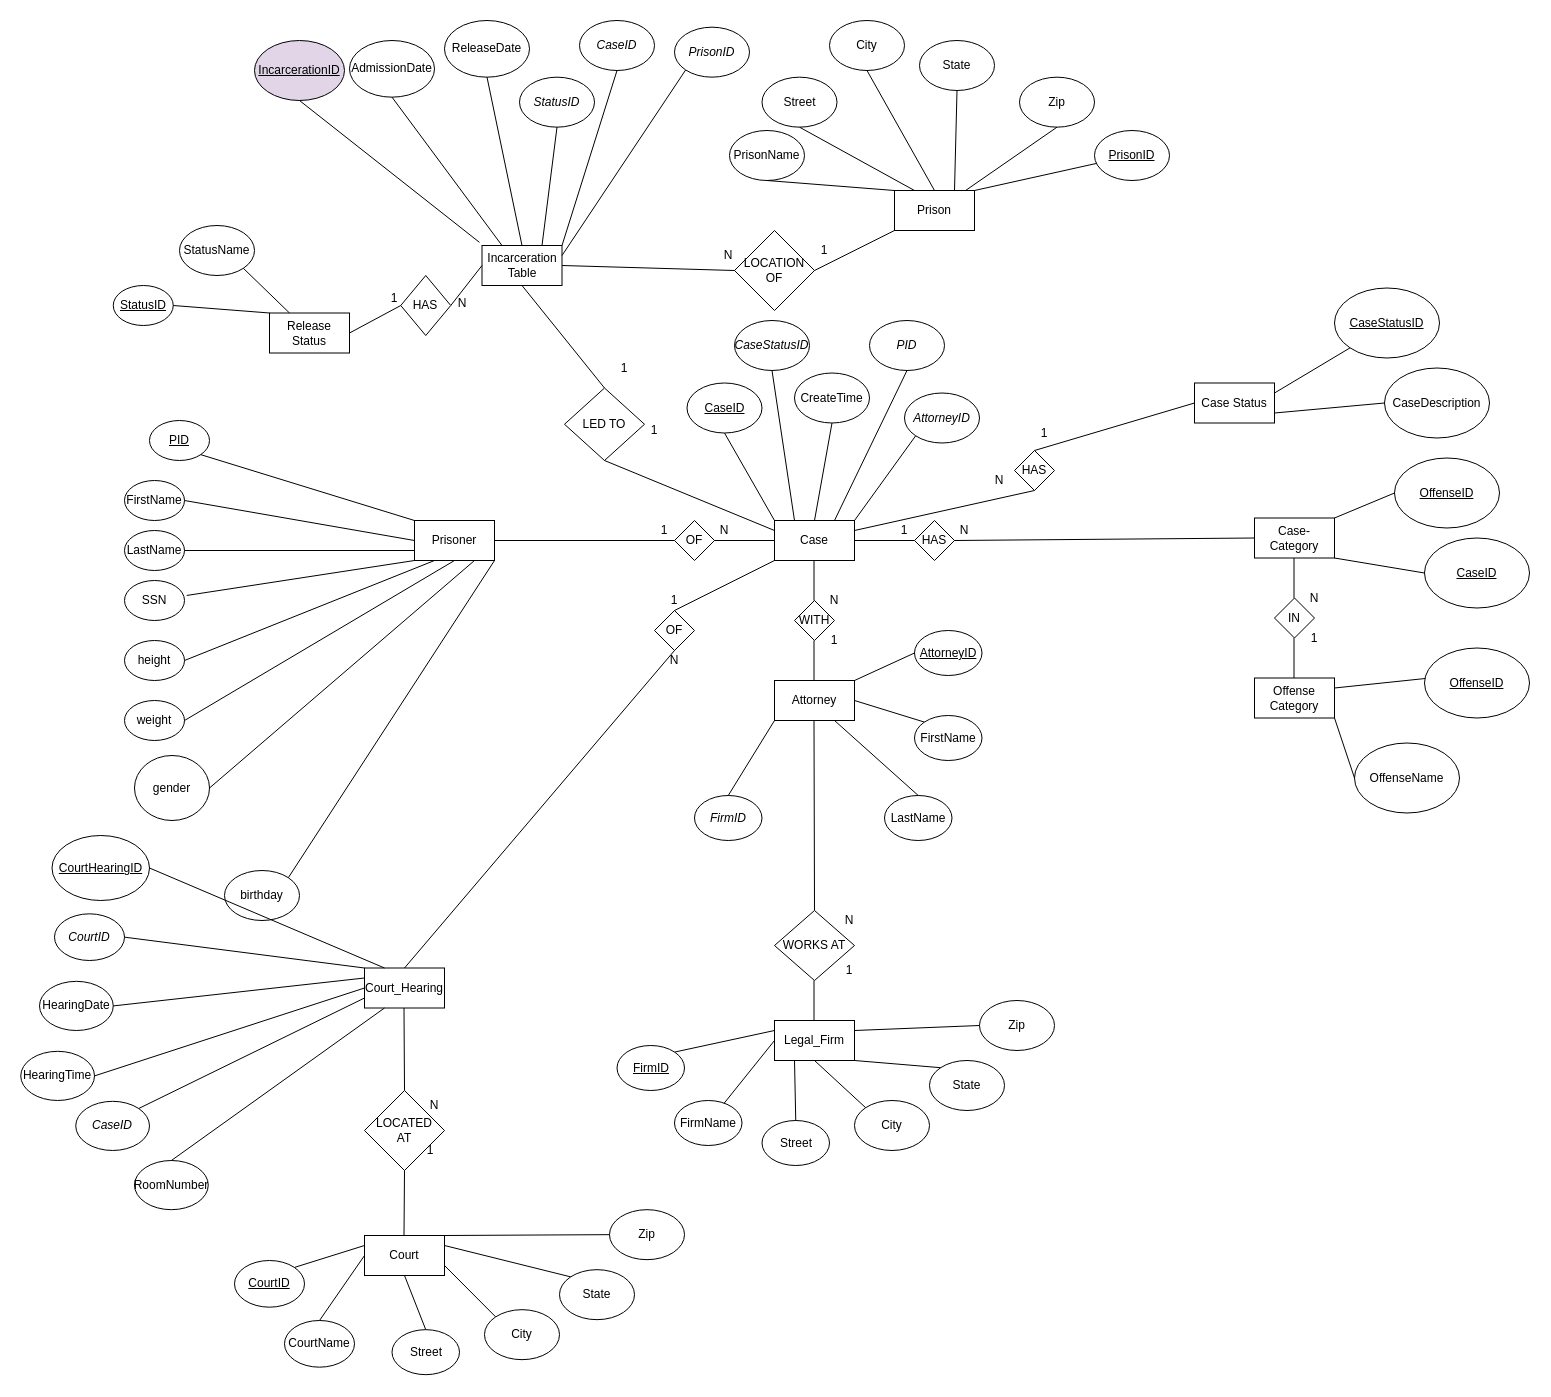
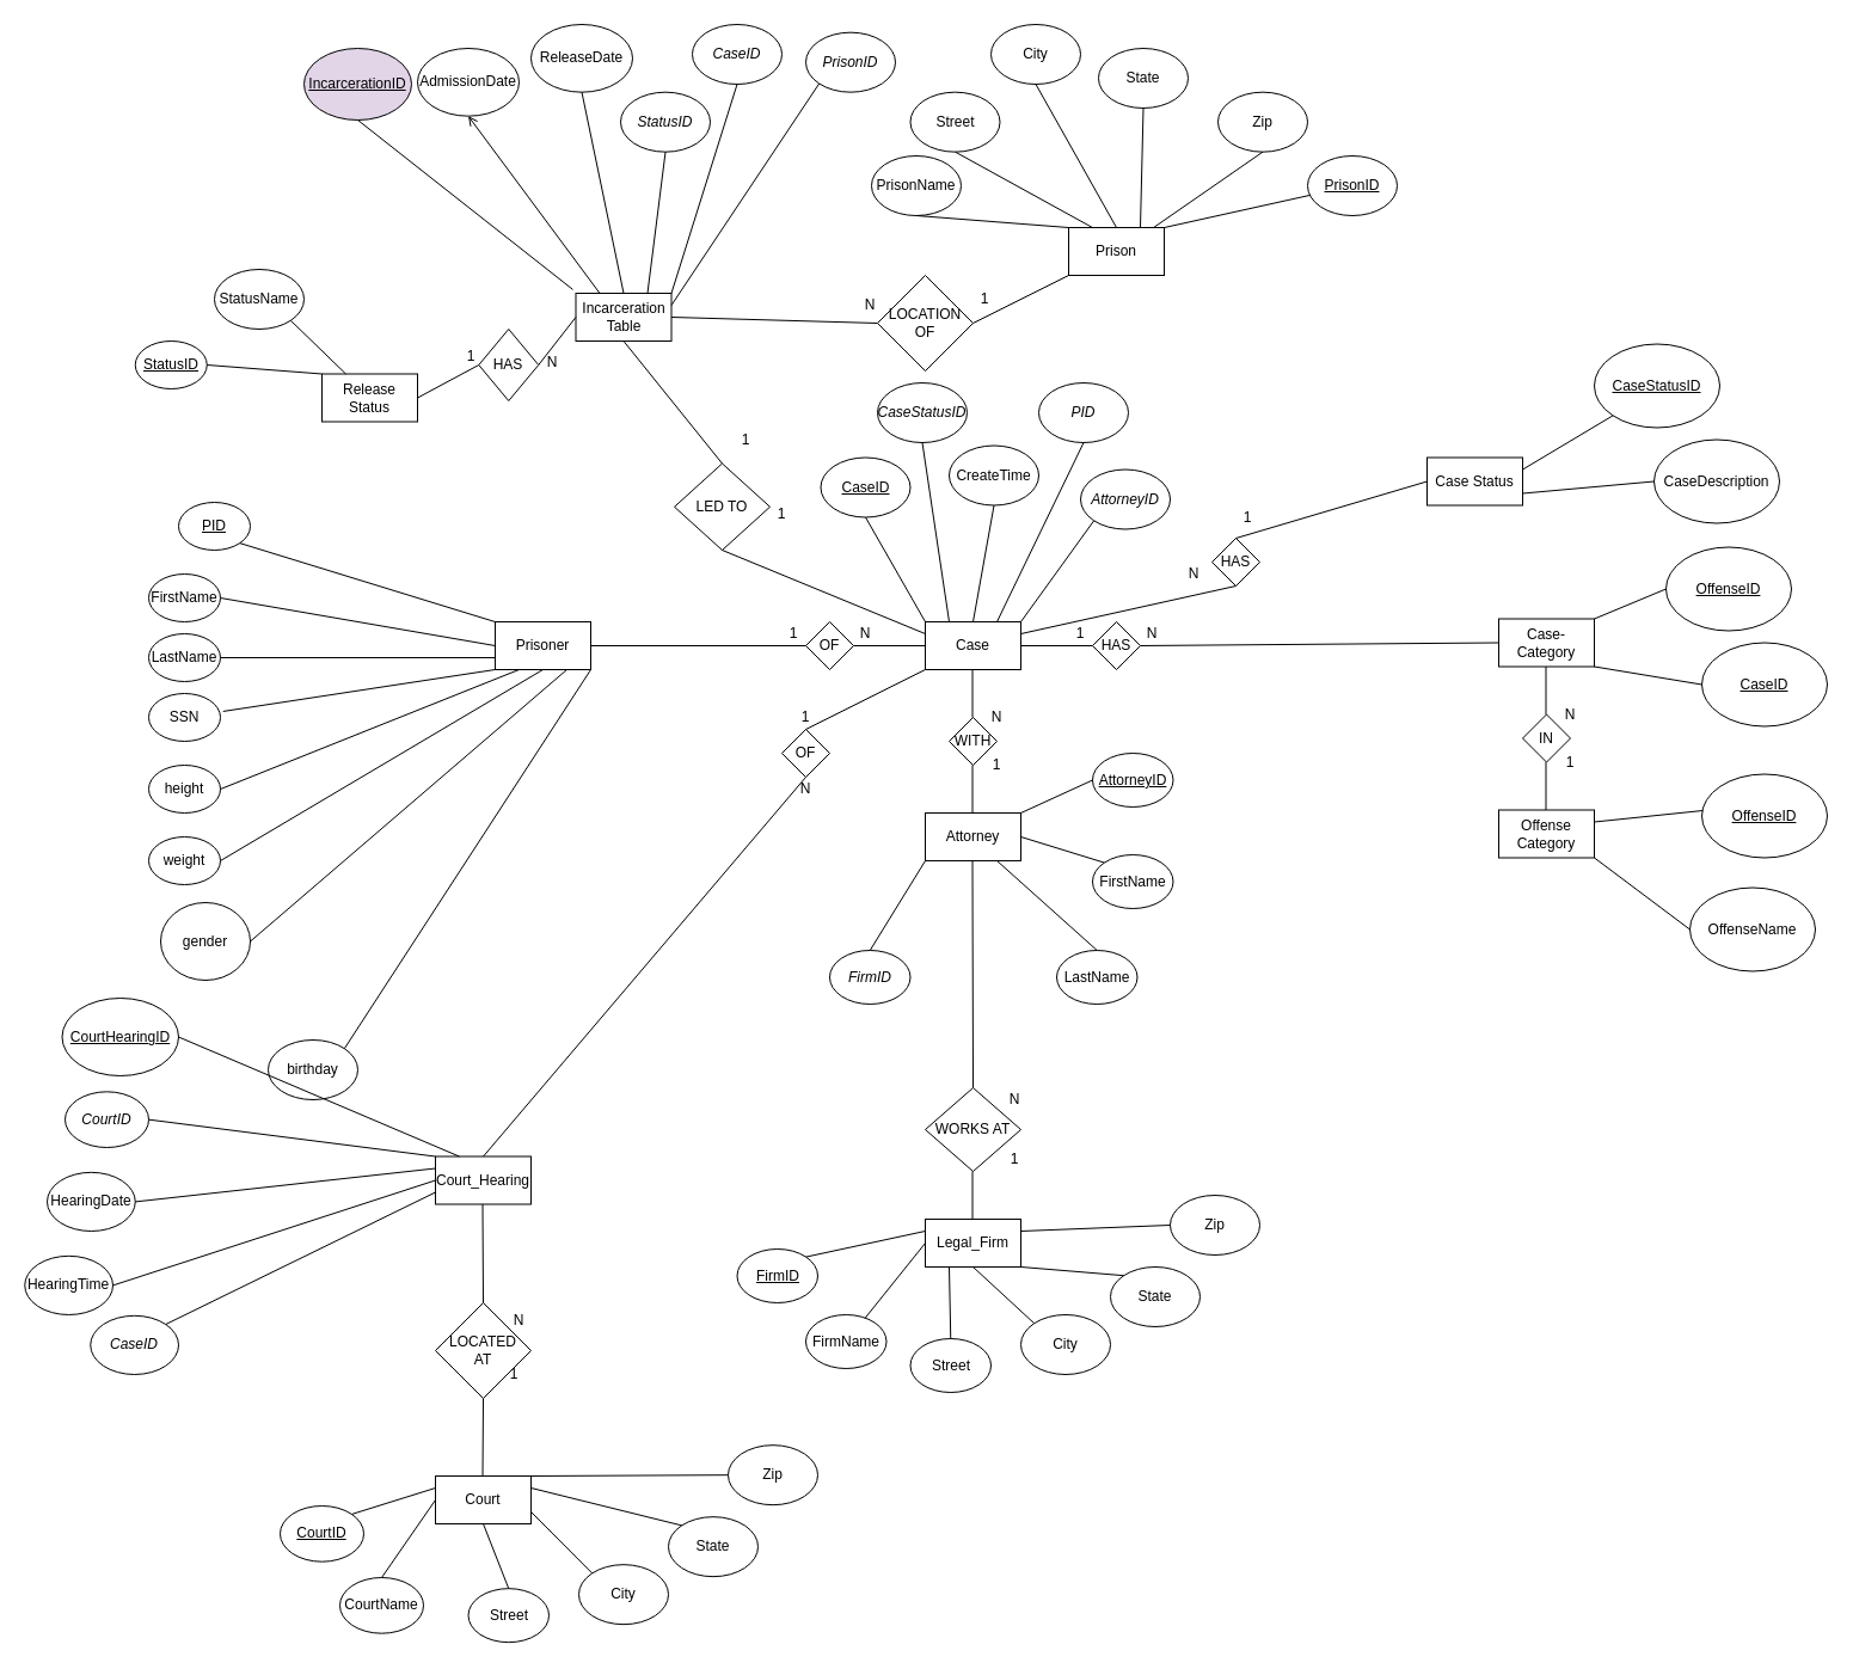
- <mxCell id="76" value="" style="endArrow=none;html=1;exitX=0.25;exitY=0;exitDx=0;exitDy=0;entryX=0.5;entryY=1;entryDx=0;entryDy=0;" parent="1" source="3" target="75" edge="1"><mxGeometry width="50" height="50" relative="1" as="geometry"><mxPoint x="584" y="350" as="sourcePoint" /><mxPoint x="634" y="300" as="targetPoint" /></mxGeometry></mxCell>
+ <mxCell id="76" value="" style="endArrow=open;html=1;exitX=0.25;exitY=0;exitDx=0;exitDy=0;entryX=0.5;entryY=1;entryDx=0;entryDy=0;" parent="1" source="3" target="75" edge="1"><mxGeometry width="50" height="50" relative="1" as="geometry"><mxPoint x="584" y="350" as="sourcePoint" /><mxPoint x="634" y="300" as="targetPoint" /></mxGeometry></mxCell>
- <mxCell id="123" value="OffenseName" style="ellipse;whiteSpace=wrap;html=1;" parent="1" vertex="1"><mxGeometry x="1354" y="742.5" width="105" height="70" as="geometry" /></mxCell>
+ <mxCell id="123" value="OffenseName" style="ellipse;whiteSpace=wrap;html=1;" parent="1" vertex="1"><mxGeometry x="1414" y="742.5" width="105" height="70" as="geometry" /></mxCell>
- <mxCell id="156" value="" style="endArrow=none;html=1;exitX=0.5;exitY=0;exitDx=0;exitDy=0;entryX=0.25;entryY=1;entryDx=0;entryDy=0;" parent="1" source="155" target="7" edge="1"><mxGeometry width="50" height="50" relative="1" as="geometry"><mxPoint x="234" y="1140" as="sourcePoint" /><mxPoint x="284" y="1090" as="targetPoint" /></mxGeometry></mxCell>
- <mxCell id="155" value="RoomNumber" style="ellipse;whiteSpace=wrap;html=1;" parent="1" vertex="1"><mxGeometry x="134" y="1160" width="73.75" height="49.17" as="geometry" /></mxCell>
